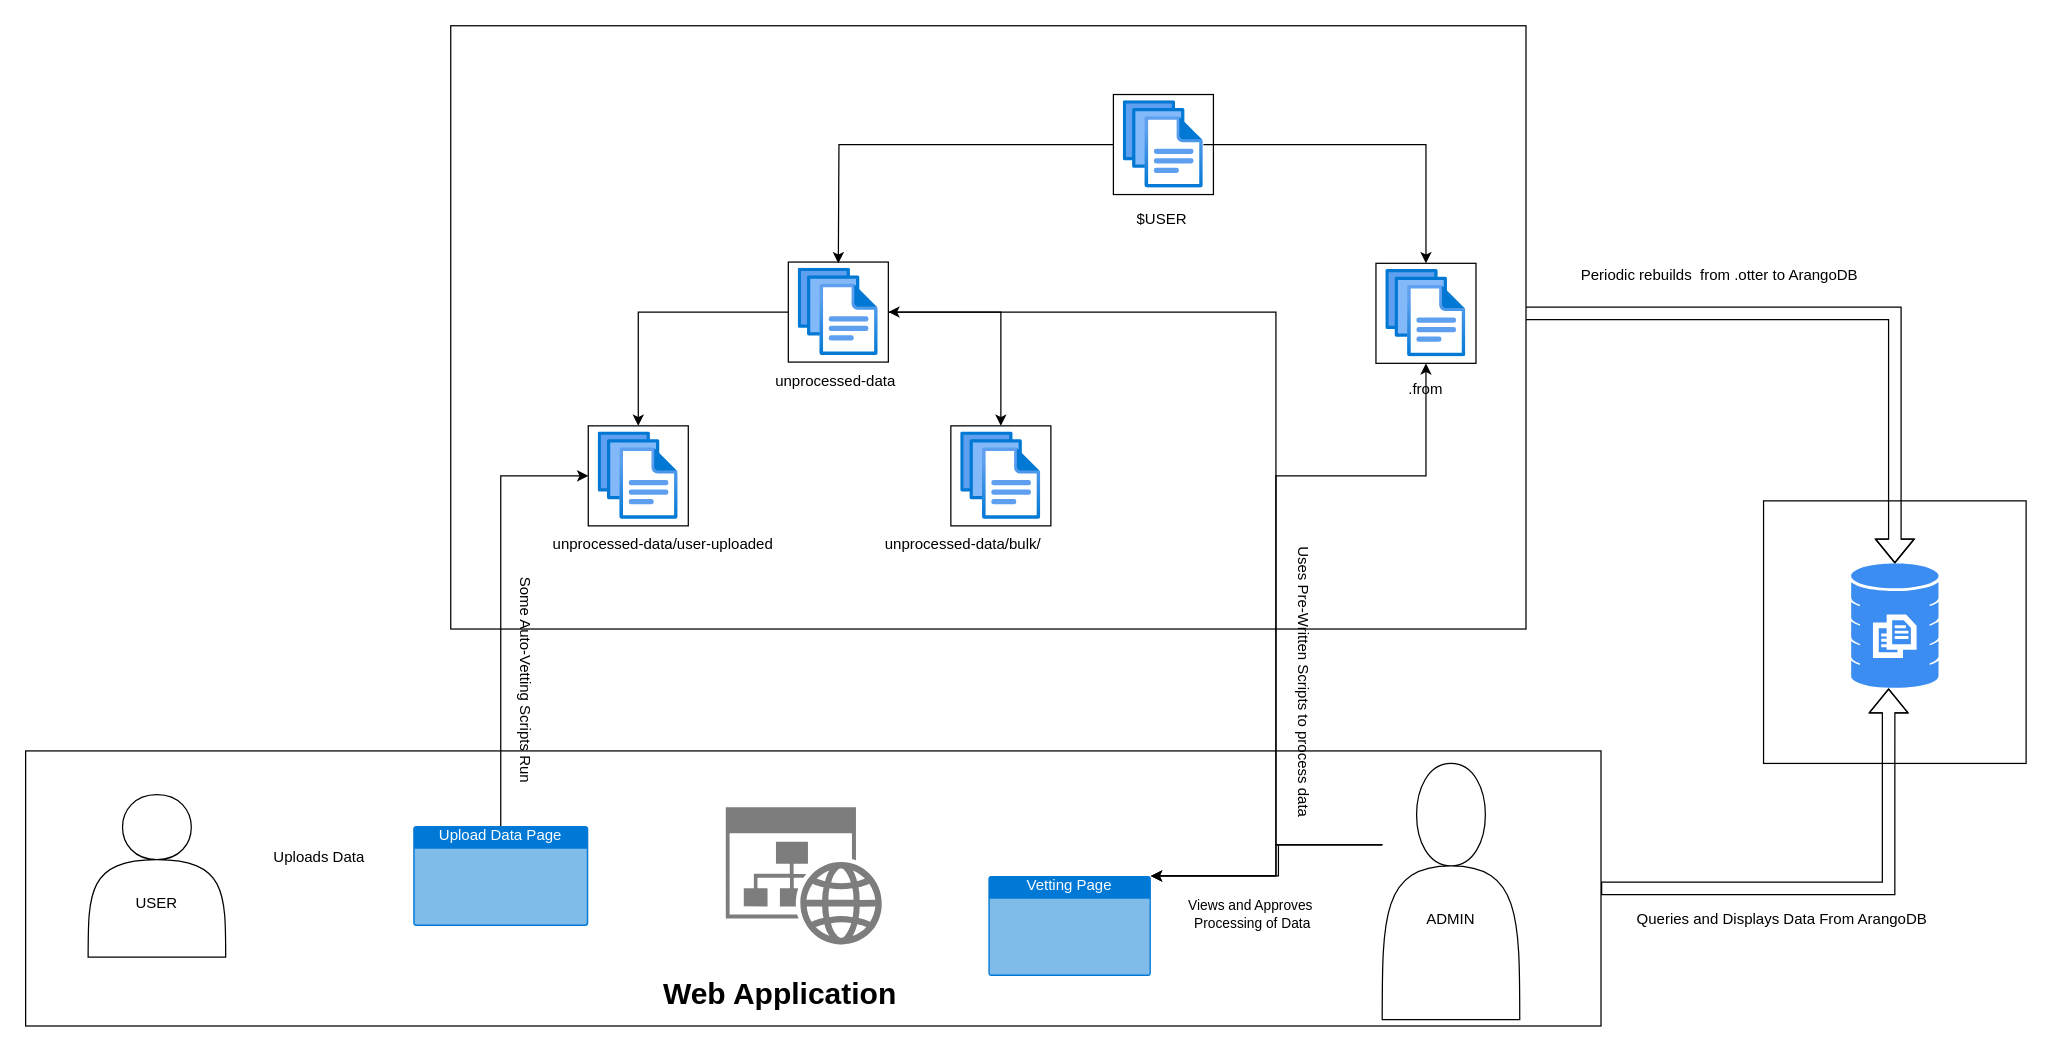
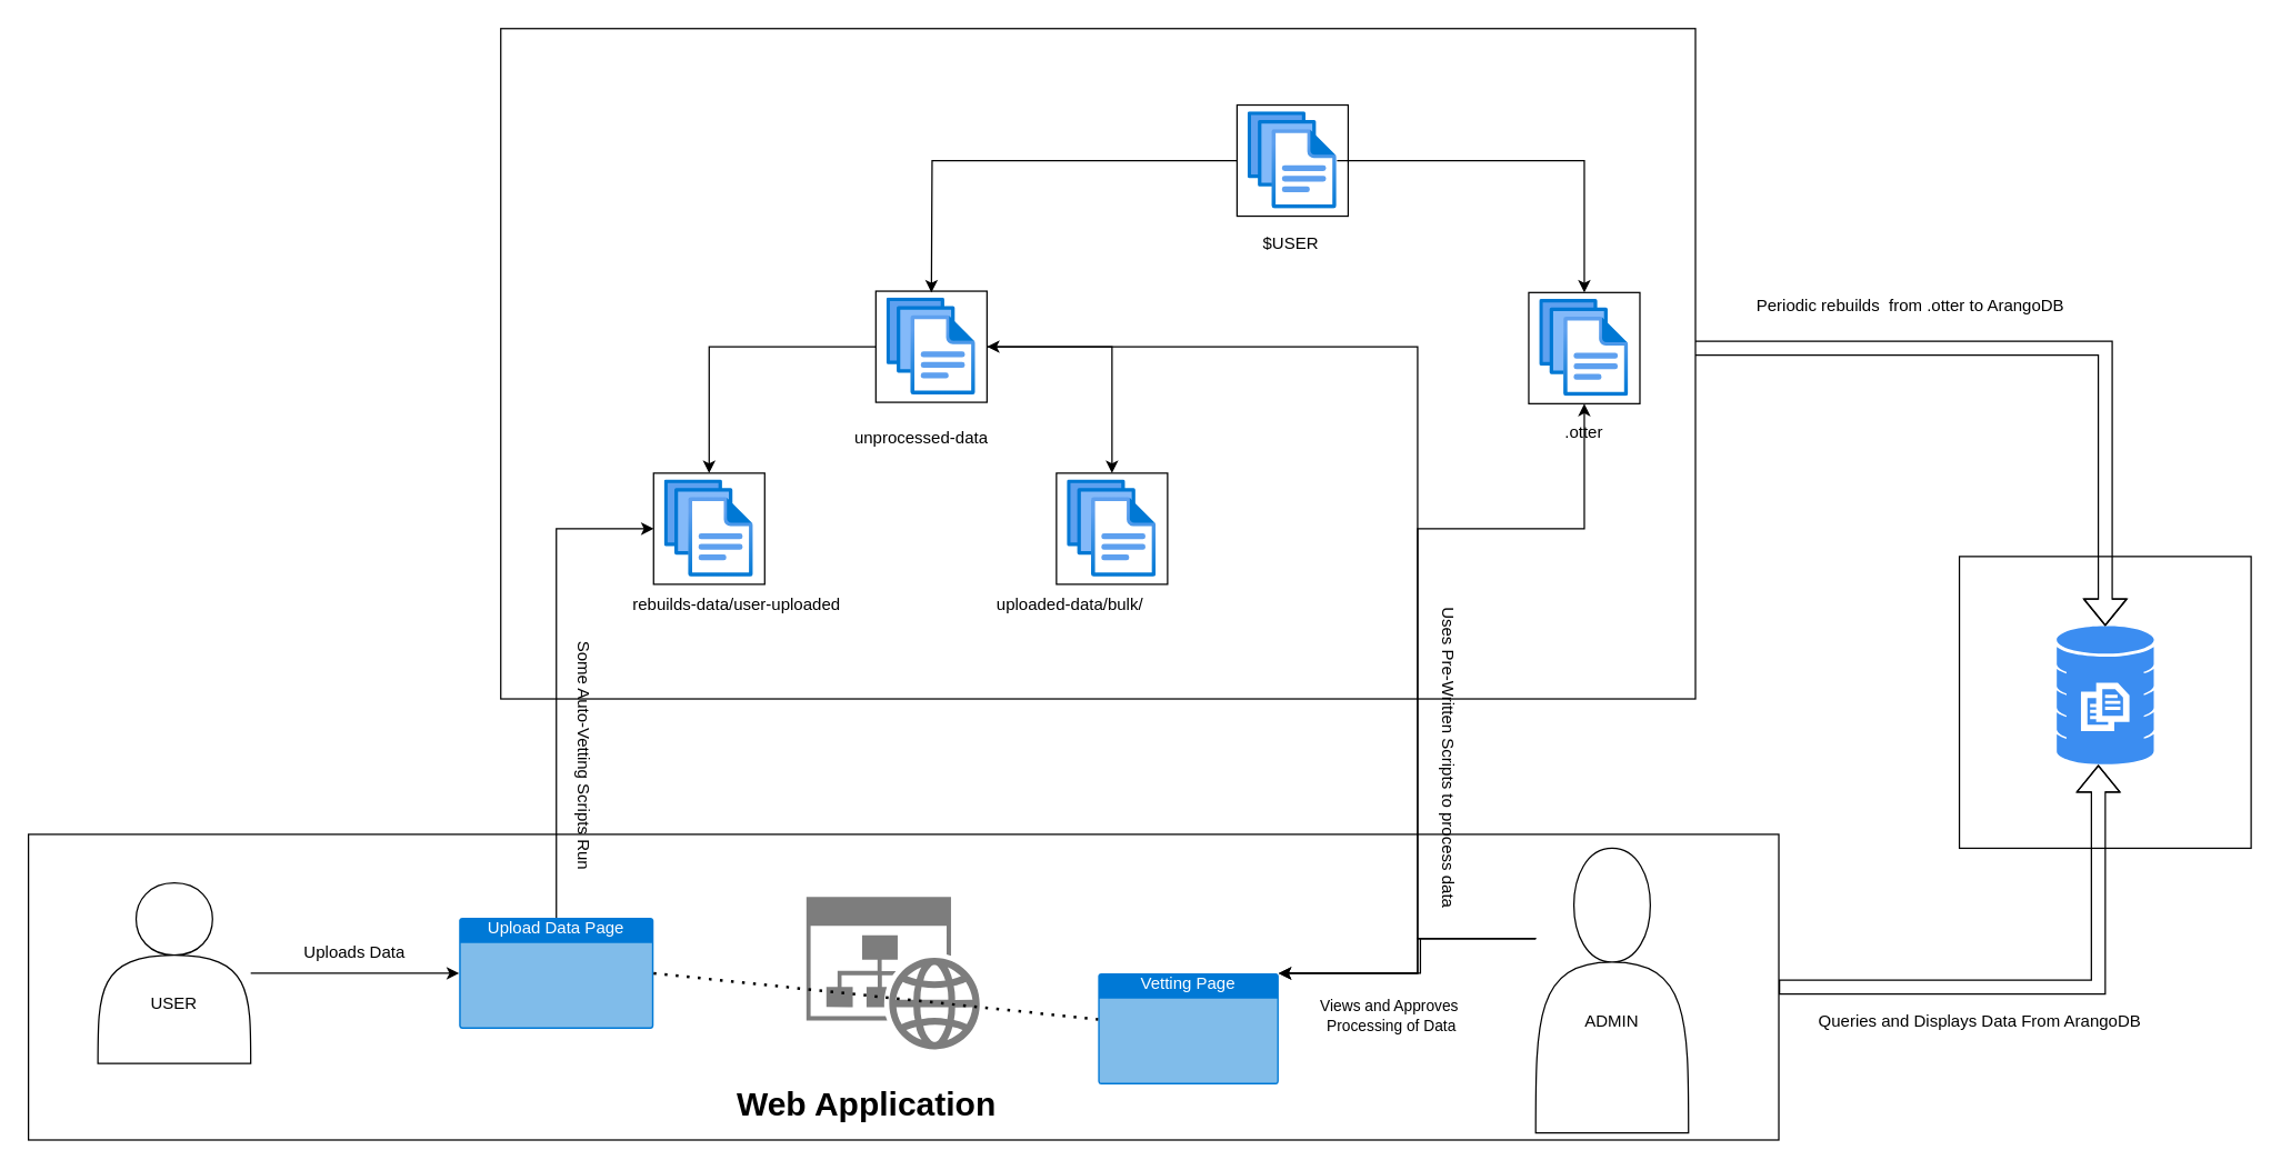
- <mxCell id="21" value="unprocessed-data" style="text;strokeColor=none;align=center;fillColor=none;html=1;verticalAlign=middle;whiteSpace=wrap;rounded=0;" parent="17" vertex="1"><mxGeometry x="168" y="119.5" width="180" height="30" as="geometry" /></mxCell>
+ <mxCell id="21" value="unprocessed-data" style="text;strokeColor=none;align=center;fillColor=none;html=1;verticalAlign=middle;whiteSpace=wrap;rounded=0;" parent="17" vertex="1"><mxGeometry x="163" y="129.5" width="180" height="30" as="geometry" /></mxCell>
- <mxCell id="31" value=".from" style="text;strokeColor=none;align=center;fillColor=none;html=1;verticalAlign=middle;whiteSpace=wrap;rounded=0;" parent="15" vertex="1"><mxGeometry x="690" y="275.5" width="180" height="30" as="geometry" /></mxCell>
+ <mxCell id="31" value=".otter" style="text;strokeColor=none;align=center;fillColor=none;html=1;verticalAlign=middle;whiteSpace=wrap;rounded=0;" parent="15" vertex="1"><mxGeometry x="690" y="275.5" width="180" height="30" as="geometry" /></mxCell>
- <mxCell id="24" value="unprocessed-data/user-uploaded" style="text;strokeColor=none;align=center;fillColor=none;html=1;verticalAlign=middle;whiteSpace=wrap;rounded=0;" parent="17" vertex="1"><mxGeometry x="-10" y="250" width="260" height="30" as="geometry" /></mxCell>
+ <mxCell id="24" value="rebuilds-data/user-uploaded" style="text;strokeColor=none;align=center;fillColor=none;html=1;verticalAlign=middle;whiteSpace=wrap;rounded=0;" parent="17" vertex="1"><mxGeometry x="-10" y="250" width="260" height="30" as="geometry" /></mxCell>
- <mxCell id="35" value="unprocessed-data/bulk/" style="text;strokeColor=none;align=center;fillColor=none;html=1;verticalAlign=middle;whiteSpace=wrap;rounded=0;" parent="15" vertex="1"><mxGeometry x="300" y="400" width="220" height="30" as="geometry" /></mxCell>
+ <mxCell id="35" value="uploaded-data/bulk/" style="text;strokeColor=none;align=center;fillColor=none;html=1;verticalAlign=middle;whiteSpace=wrap;rounded=0;" parent="15" vertex="1"><mxGeometry x="300" y="400" width="220" height="30" as="geometry" /></mxCell>
+ <mxCell id="14" style="edgeStyle=orthogonalEdgeStyle;rounded=0;orthogonalLoop=1;jettySize=auto;html=1;entryX=0;entryY=0.5;entryDx=0;entryDy=0;entryPerimeter=0;" parent="1" source="12" target="9" edge="1"><mxGeometry relative="1" as="geometry" /></mxCell>
+ <mxCell id="11" value="" style="endArrow=none;dashed=1;html=1;dashPattern=1 3;strokeWidth=2;rounded=0;exitX=1;exitY=0.5;exitDx=0;exitDy=0;exitPerimeter=0;" parent="1" source="9" target="10" edge="1"><mxGeometry width="50" height="50" relative="1" as="geometry"><mxPoint x="730" y="699.29" as="sourcePoint" /><mxPoint x="880" y="699.29" as="targetPoint" /></mxGeometry></mxCell>
